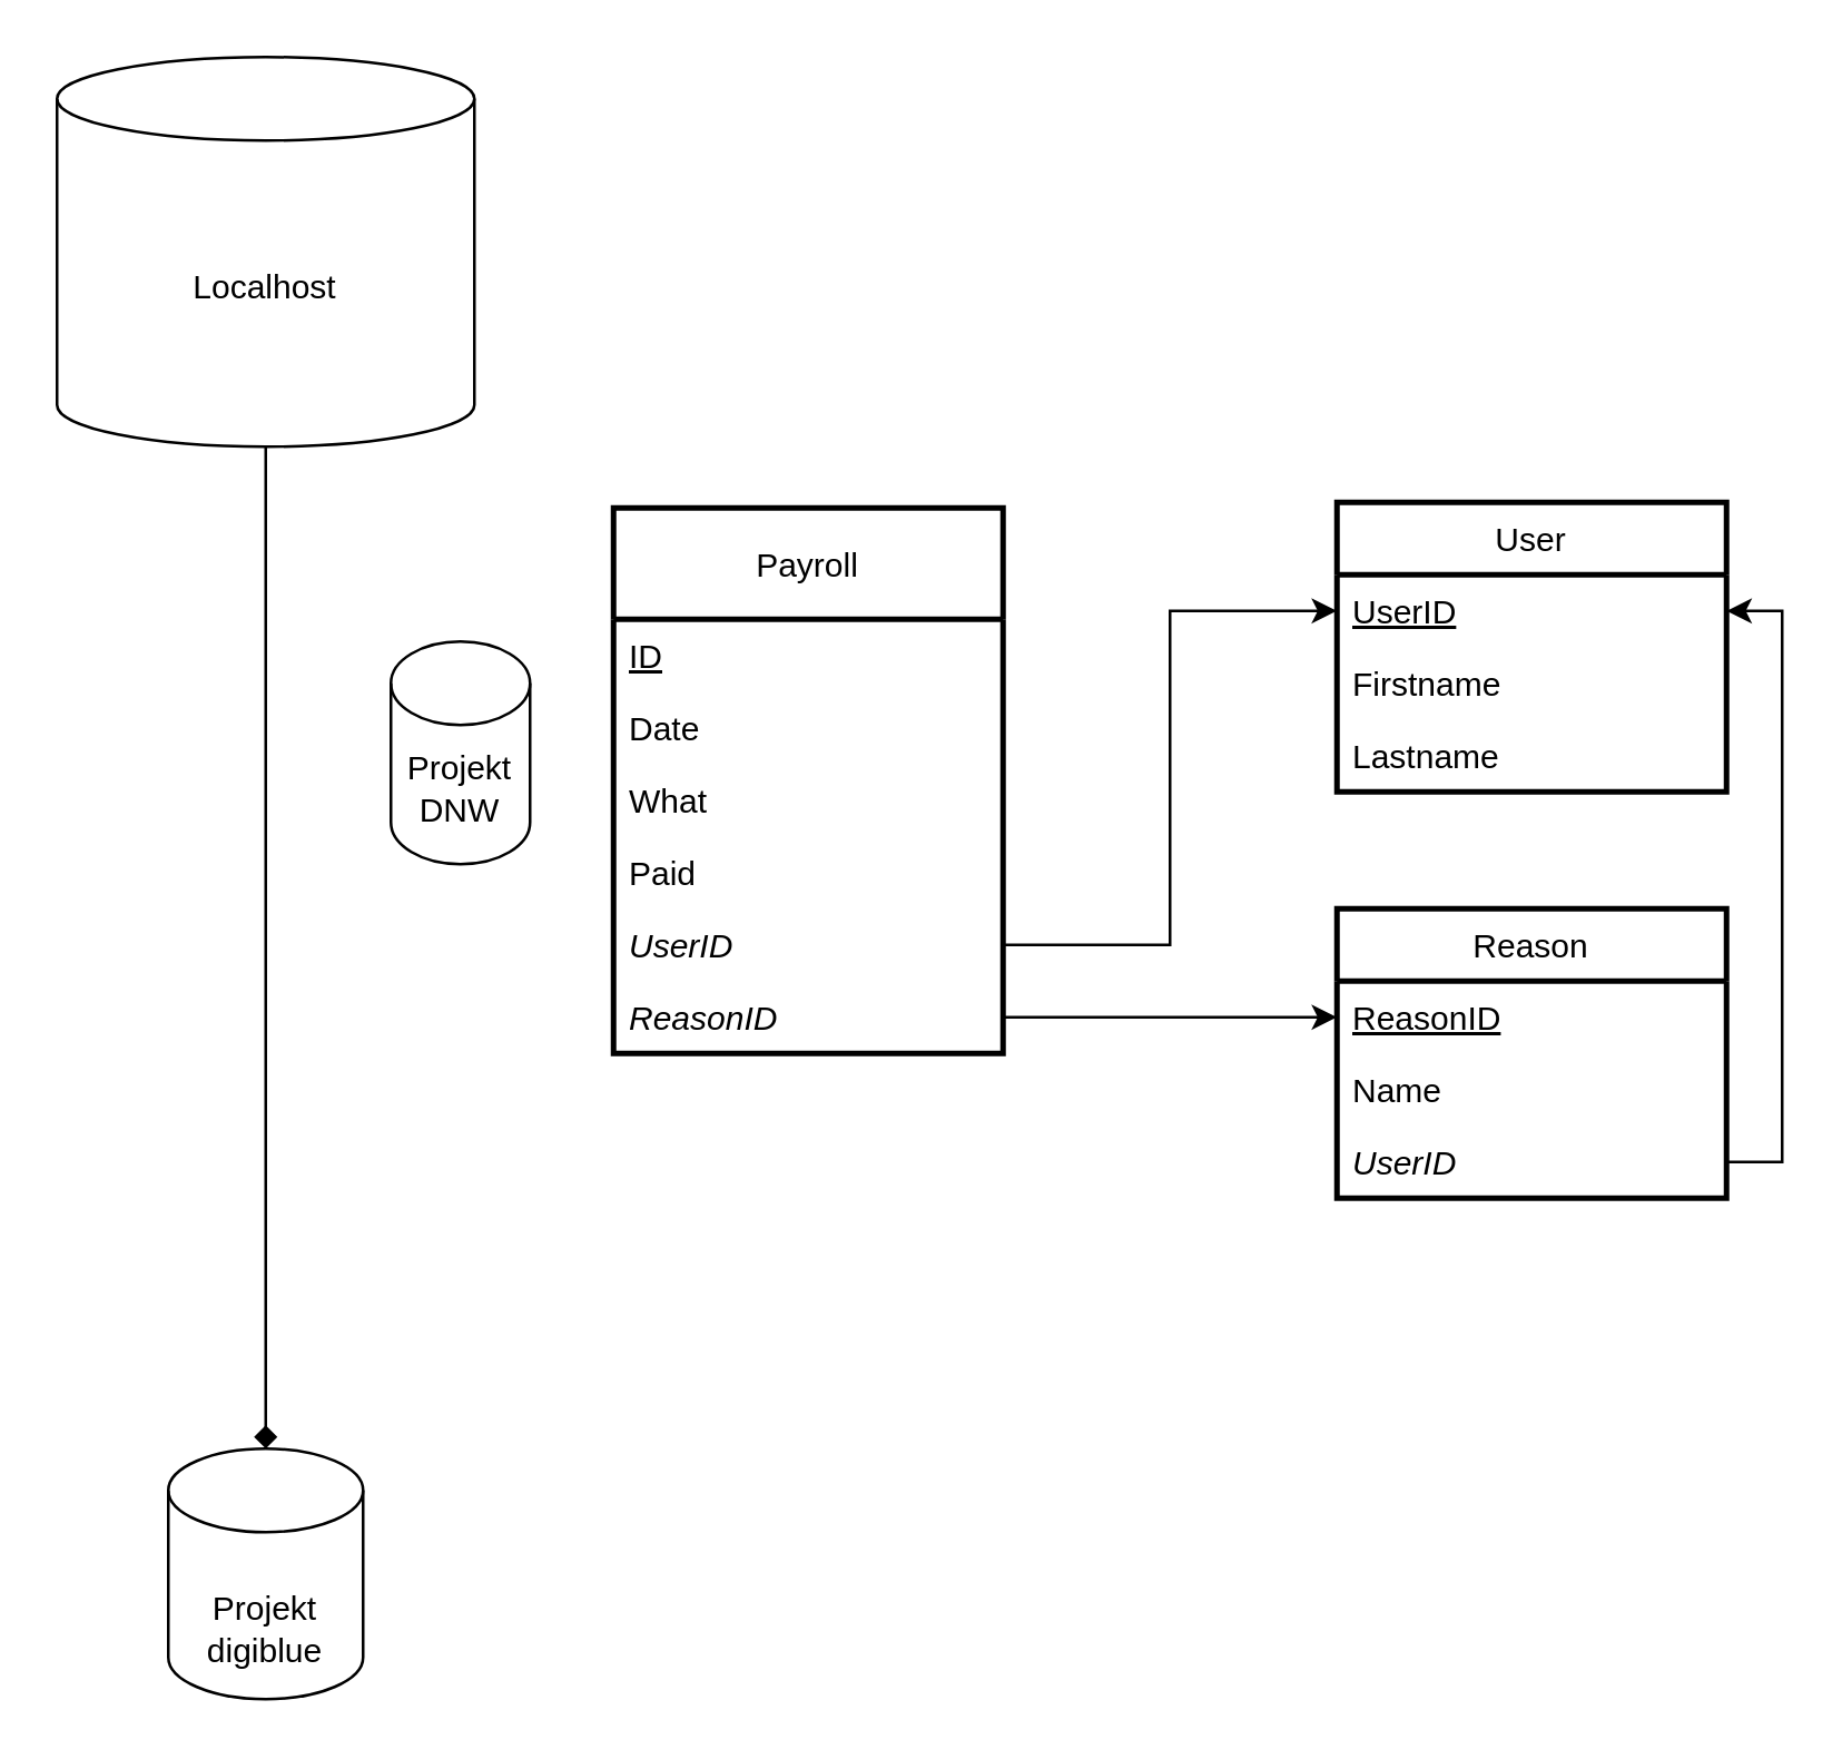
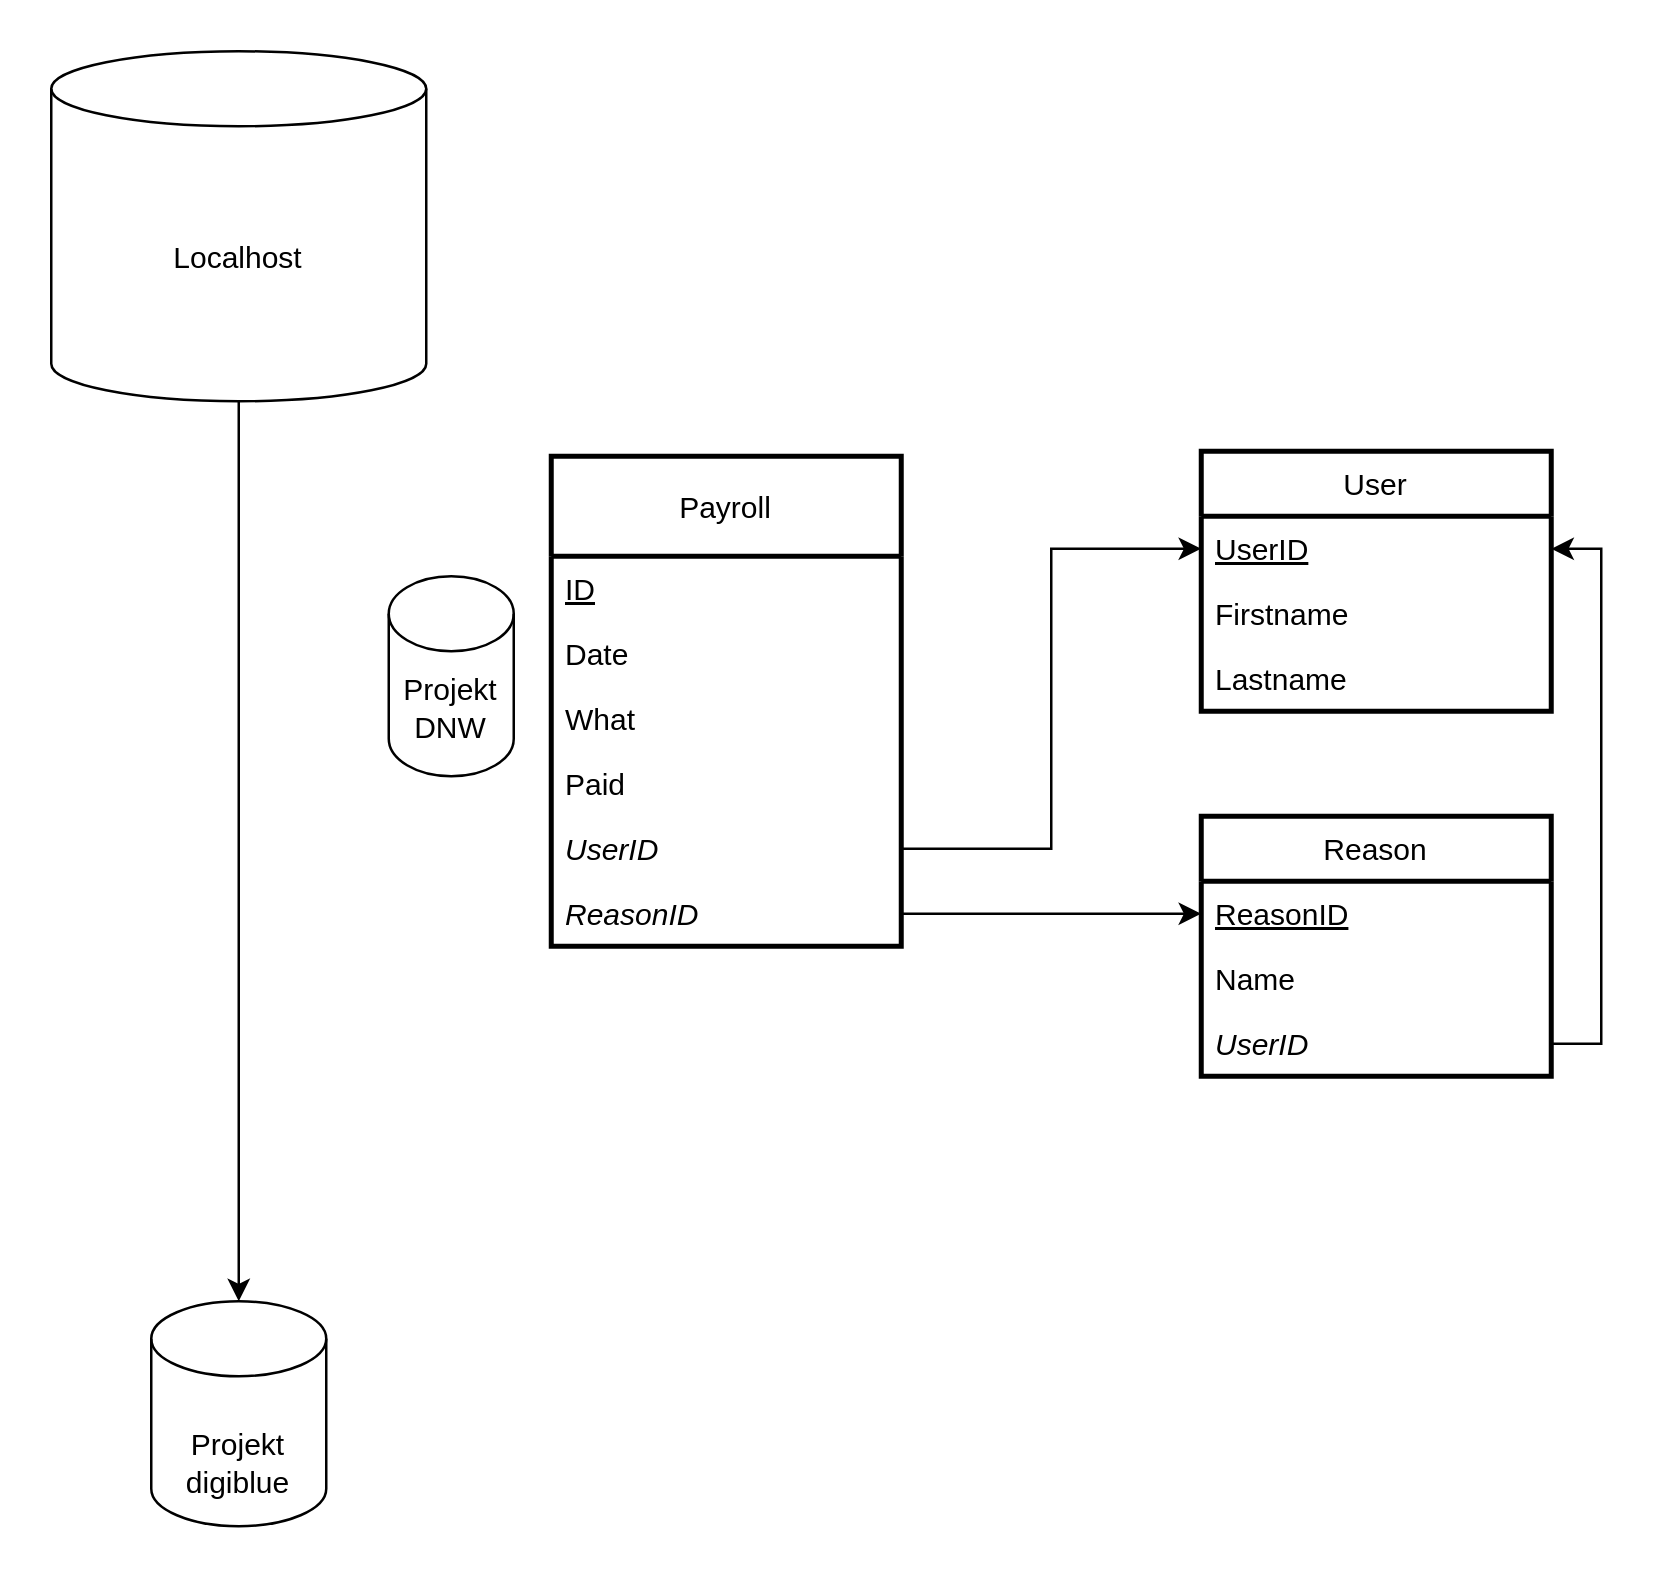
- <mxCell id="22" value="Projekt&lt;br&gt;DNW" style="shape=cylinder3;whiteSpace=wrap;html=1;boundedLbl=1;backgroundOutline=1;size=15;" vertex="1" parent="1"><mxGeometry x="140" y="230" width="50" height="80" as="geometry" /></mxCell>
+ <mxCell id="22" value="Projekt&lt;br&gt;DNW" style="shape=cylinder3;whiteSpace=wrap;html=1;boundedLbl=1;backgroundOutline=1;size=15;" vertex="1" parent="1"><mxGeometry x="155" y="230" width="50" height="80" as="geometry" /></mxCell>
- <mxCell id="2" value="" style="edgeStyle=orthogonalEdgeStyle;rounded=0;orthogonalLoop=1;jettySize=auto;html=1;endArrow=diamond;" edge="1" parent="1" source="3" target="23"><mxGeometry relative="1" as="geometry" /></mxCell>
+ <mxCell id="2" value="" style="edgeStyle=orthogonalEdgeStyle;rounded=0;orthogonalLoop=1;jettySize=auto;html=1;" edge="1" parent="1" source="3" target="23"><mxGeometry relative="1" as="geometry" /></mxCell>
